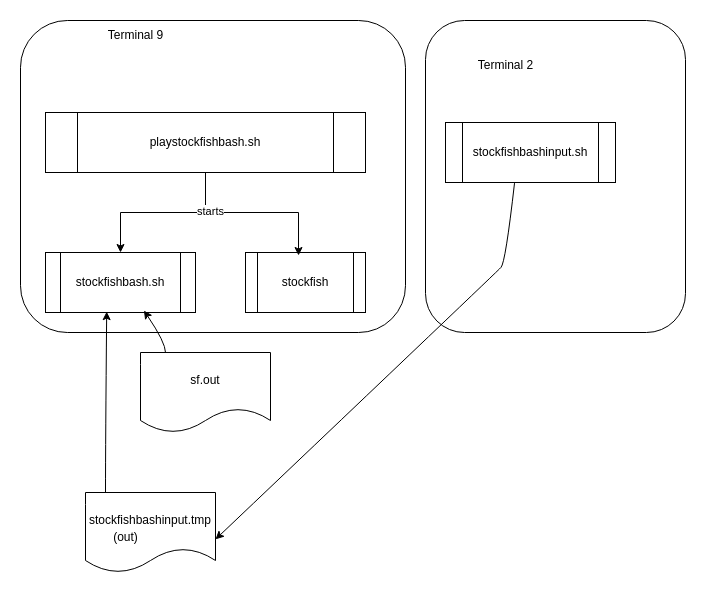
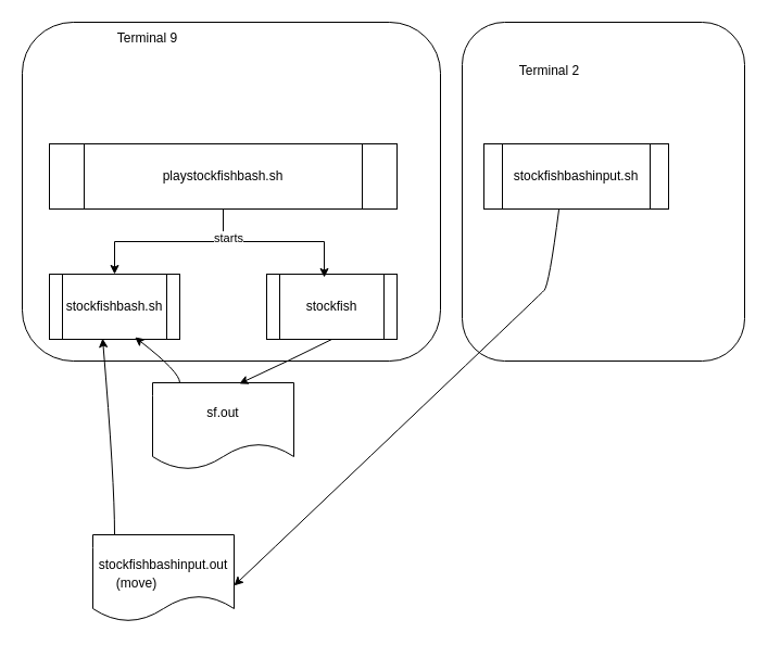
- <mxCell id="9" value="playstockfishbash.sh" style="shape=process;whiteSpace=wrap;html=1;backgroundOutline=1;" vertex="1" parent="1"><mxGeometry x="45" y="112" width="320" height="60" as="geometry" /></mxCell>
+ <mxCell id="9" value="playstockfishbash.sh" style="shape=process;whiteSpace=wrap;html=1;backgroundOutline=1;" vertex="1" parent="1"><mxGeometry x="45" y="132" width="320" height="60" as="geometry" /></mxCell>
- <mxCell id="12" value="stockfishbashinput.sh" style="shape=process;whiteSpace=wrap;html=1;backgroundOutline=1;" vertex="1" parent="1"><mxGeometry x="445" y="122" width="170" height="60" as="geometry" /></mxCell>
+ <mxCell id="12" value="stockfishbashinput.sh" style="shape=process;whiteSpace=wrap;html=1;backgroundOutline=1;" vertex="1" parent="1"><mxGeometry x="445" y="132" width="170" height="60" as="geometry" /></mxCell>
- <mxCell id="6" value="stockfishbash.sh" style="shape=process;whiteSpace=wrap;html=1;backgroundOutline=1;" vertex="1" parent="1"><mxGeometry x="45" y="252" width="150" height="60" as="geometry" /></mxCell>
+ <mxCell id="6" value="stockfishbash.sh" style="shape=process;whiteSpace=wrap;html=1;backgroundOutline=1;" vertex="1" parent="1"><mxGeometry x="45" y="252" width="120" height="60" as="geometry" /></mxCell>
+ <mxCell id="18" value="" style="curved=1;endArrow=classic;html=1;rounded=0;entryX=0.613;entryY=0.011;entryDx=0;entryDy=0;entryPerimeter=0;exitX=0.5;exitY=1;exitDx=0;exitDy=0;" edge="1" parent="1" source="7" target="15"><mxGeometry width="50" height="50" relative="1" as="geometry"><mxPoint x="405" y="242" as="sourcePoint" /><mxPoint x="415" y="292" as="targetPoint" /><Array as="points"><mxPoint x="265" y="332" /></Array></mxGeometry></mxCell>
- <mxCell id="13" value="stockfishbashinput.tmp" style="shape=document;whiteSpace=wrap;html=1;boundedLbl=1;" vertex="1" parent="1"><mxGeometry x="85" y="492" width="130" height="80" as="geometry" /></mxCell>
+ <mxCell id="13" value="stockfishbashinput.out" style="shape=document;whiteSpace=wrap;html=1;boundedLbl=1;" vertex="1" parent="1"><mxGeometry x="85" y="492" width="130" height="80" as="geometry" /></mxCell>
- <mxCell id="14" value="(out)" style="text;html=1;align=center;verticalAlign=middle;resizable=0;points=[];autosize=1;strokeColor=none;fillColor=none;" vertex="1" parent="1"><mxGeometry x="95" y="522" width="60" height="30" as="geometry" /></mxCell>
+ <mxCell id="14" value="(move)" style="text;html=1;align=center;verticalAlign=middle;resizable=0;points=[];autosize=1;strokeColor=none;fillColor=none;" vertex="1" parent="1"><mxGeometry x="95" y="522" width="60" height="30" as="geometry" /></mxCell>
